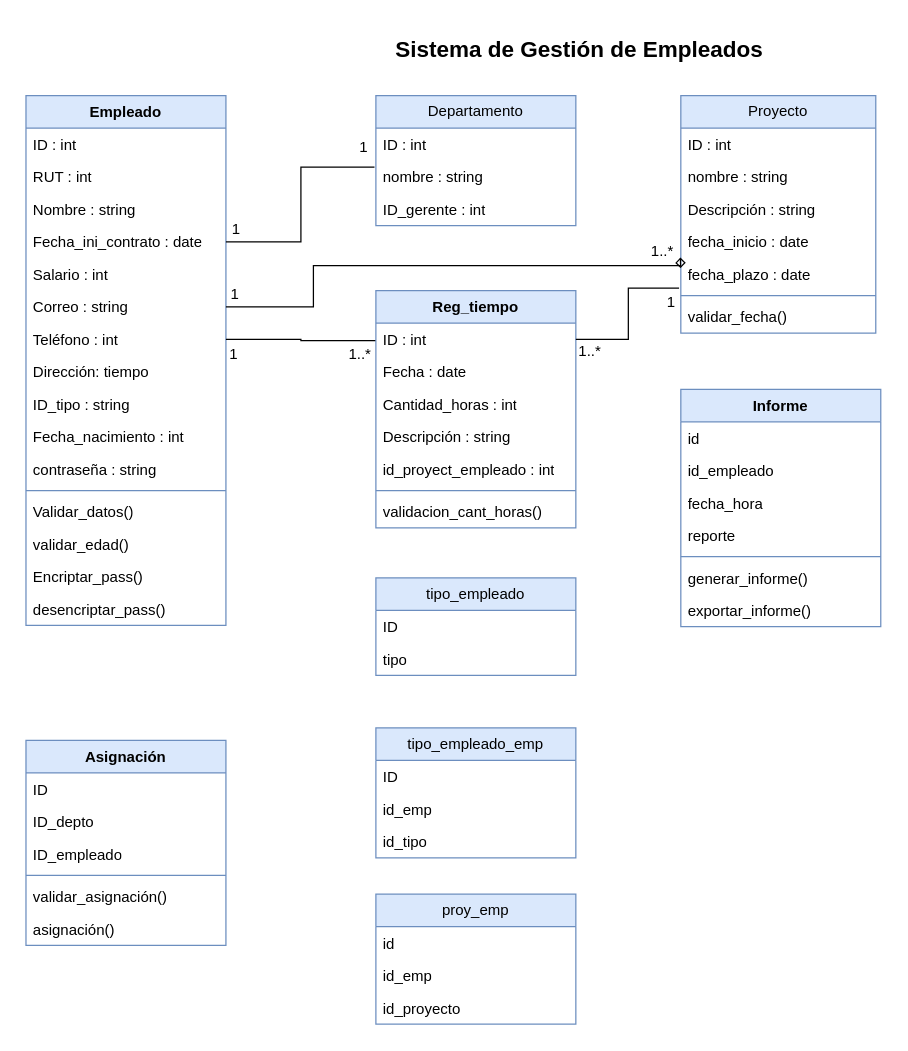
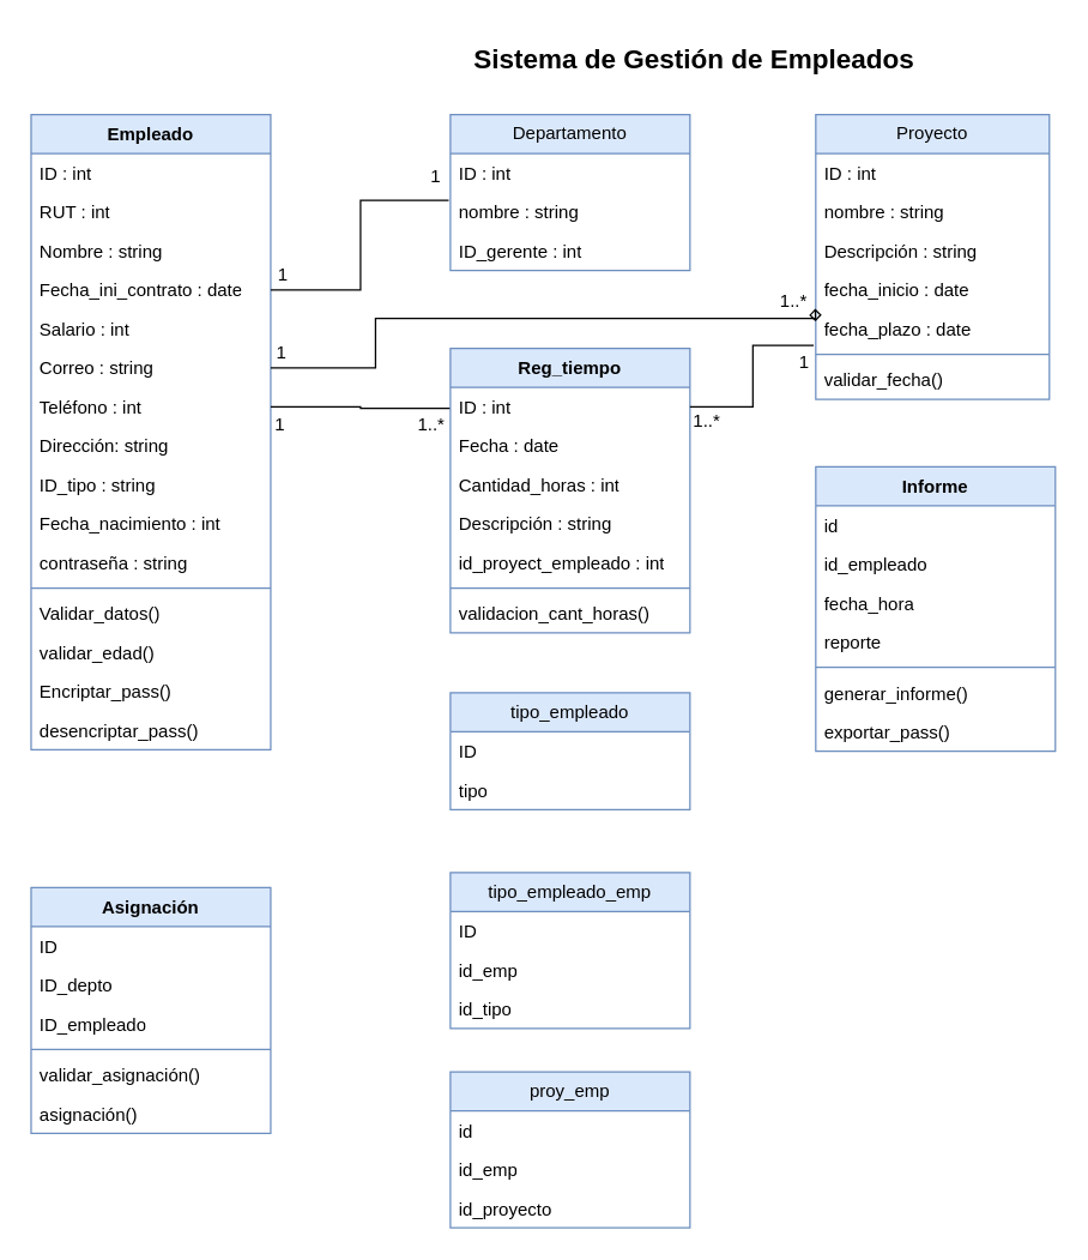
- <mxCell id="14" value="Dirección: tiempo" style="text;strokeColor=none;fillColor=none;align=left;verticalAlign=top;spacingLeft=4;spacingRight=4;overflow=hidden;rotatable=0;points=[[0,0.5],[1,0.5]];portConstraint=eastwest;whiteSpace=wrap;html=1;" parent="6" vertex="1"><mxGeometry y="208" width="160" height="26" as="geometry" /></mxCell>
+ <mxCell id="14" value="Dirección: string" style="text;strokeColor=none;fillColor=none;align=left;verticalAlign=top;spacingLeft=4;spacingRight=4;overflow=hidden;rotatable=0;points=[[0,0.5],[1,0.5]];portConstraint=eastwest;whiteSpace=wrap;html=1;" parent="6" vertex="1"><mxGeometry y="208" width="160" height="26" as="geometry" /></mxCell>
- <mxCell id="65" value="exportar_informe()" style="text;strokeColor=none;fillColor=none;align=left;verticalAlign=top;spacingLeft=4;spacingRight=4;overflow=hidden;rotatable=0;points=[[0,0.5],[1,0.5]];portConstraint=eastwest;whiteSpace=wrap;html=1;" parent="58" vertex="1"><mxGeometry y="164" width="160" height="26" as="geometry" /></mxCell>
+ <mxCell id="65" value="exportar_pass()" style="text;strokeColor=none;fillColor=none;align=left;verticalAlign=top;spacingLeft=4;spacingRight=4;overflow=hidden;rotatable=0;points=[[0,0.5],[1,0.5]];portConstraint=eastwest;whiteSpace=wrap;html=1;" parent="58" vertex="1"><mxGeometry y="164" width="160" height="26" as="geometry" /></mxCell>
